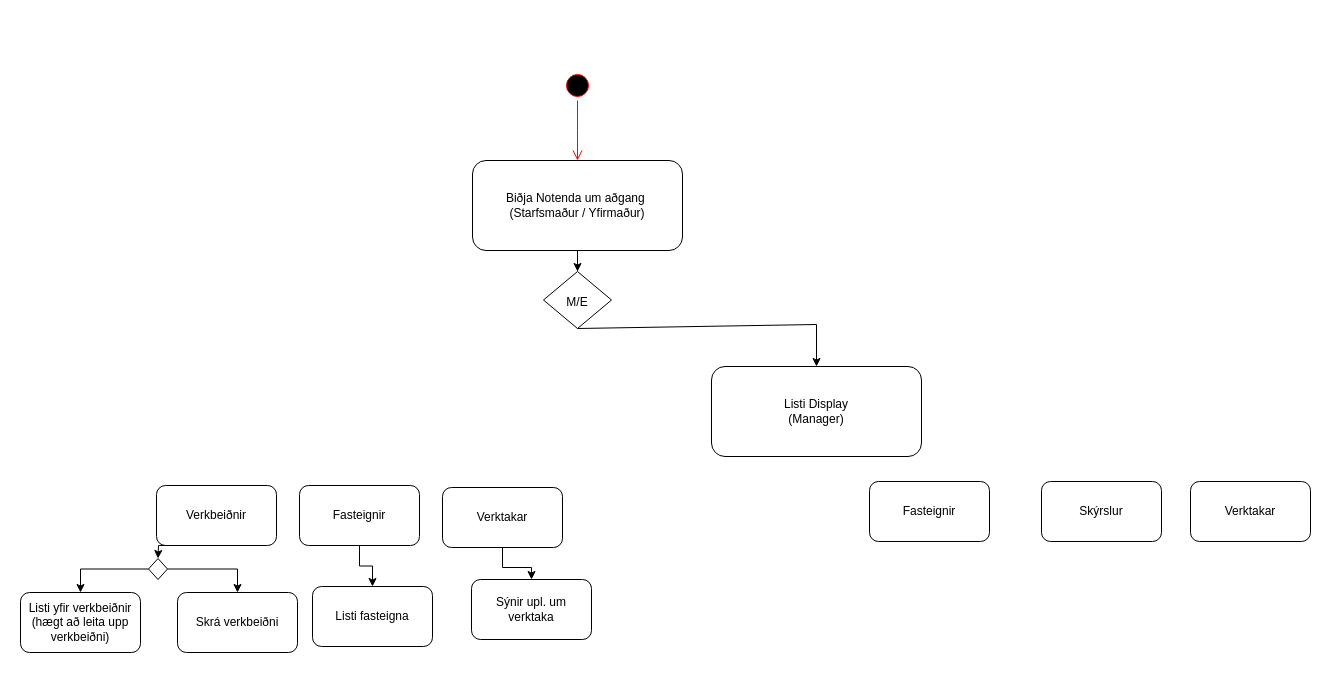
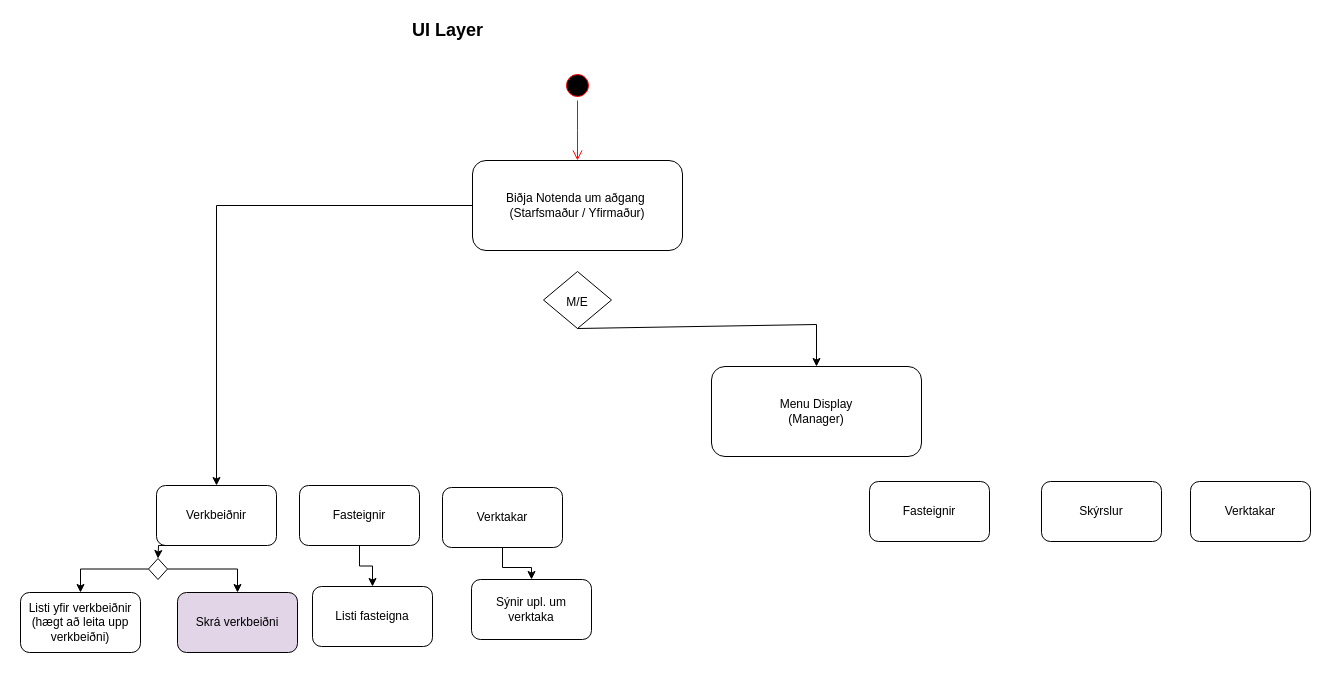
+ <mxCell id="6" value="&lt;b&gt;&lt;font style=&quot;font-size: 18px&quot;&gt;UI Layer&lt;/font&gt;&lt;/b&gt;" style="text;html=1;align=center;verticalAlign=middle;resizable=0;points=[];autosize=1;strokeColor=none;fillColor=none;" vertex="1" parent="1"><mxGeometry x="402" y="20" width="90" height="20" as="geometry" /></mxCell>
- <mxCell id="2" value="" style="edgeStyle=orthogonalEdgeStyle;rounded=0;orthogonalLoop=1;jettySize=auto;html=1;fontSize=18;" edge="1" parent="1" source="3" target="7"><mxGeometry relative="1" as="geometry" /></mxCell>
+ <mxCell id="2" value="" style="edgeStyle=orthogonalEdgeStyle;rounded=0;orthogonalLoop=1;jettySize=auto;html=1;fontSize=18;" edge="1" parent="1" source="3" target="10"><mxGeometry relative="1" as="geometry" /></mxCell>
- <mxCell id="8" value="Listi Display&lt;br&gt;(Manager)" style="rounded=1;whiteSpace=wrap;html=1;" vertex="1" parent="1"><mxGeometry x="711" y="366" width="210" height="90" as="geometry" /></mxCell>
+ <mxCell id="8" value="Menu Display&lt;br&gt;(Manager)" style="rounded=1;whiteSpace=wrap;html=1;" vertex="1" parent="1"><mxGeometry x="711" y="366" width="210" height="90" as="geometry" /></mxCell>
- <mxCell id="17" value="Skrá verkbeiðni" style="rounded=1;whiteSpace=wrap;html=1;fontSize=12;" vertex="1" parent="1"><mxGeometry x="177" y="592" width="120" height="60" as="geometry" /></mxCell>
+ <mxCell id="17" value="Skrá verkbeiðni" style="rounded=1;whiteSpace=wrap;html=1;fontSize=12;fillColor=#e1d5e7;" vertex="1" parent="1"><mxGeometry x="177" y="592" width="120" height="60" as="geometry" /></mxCell>
